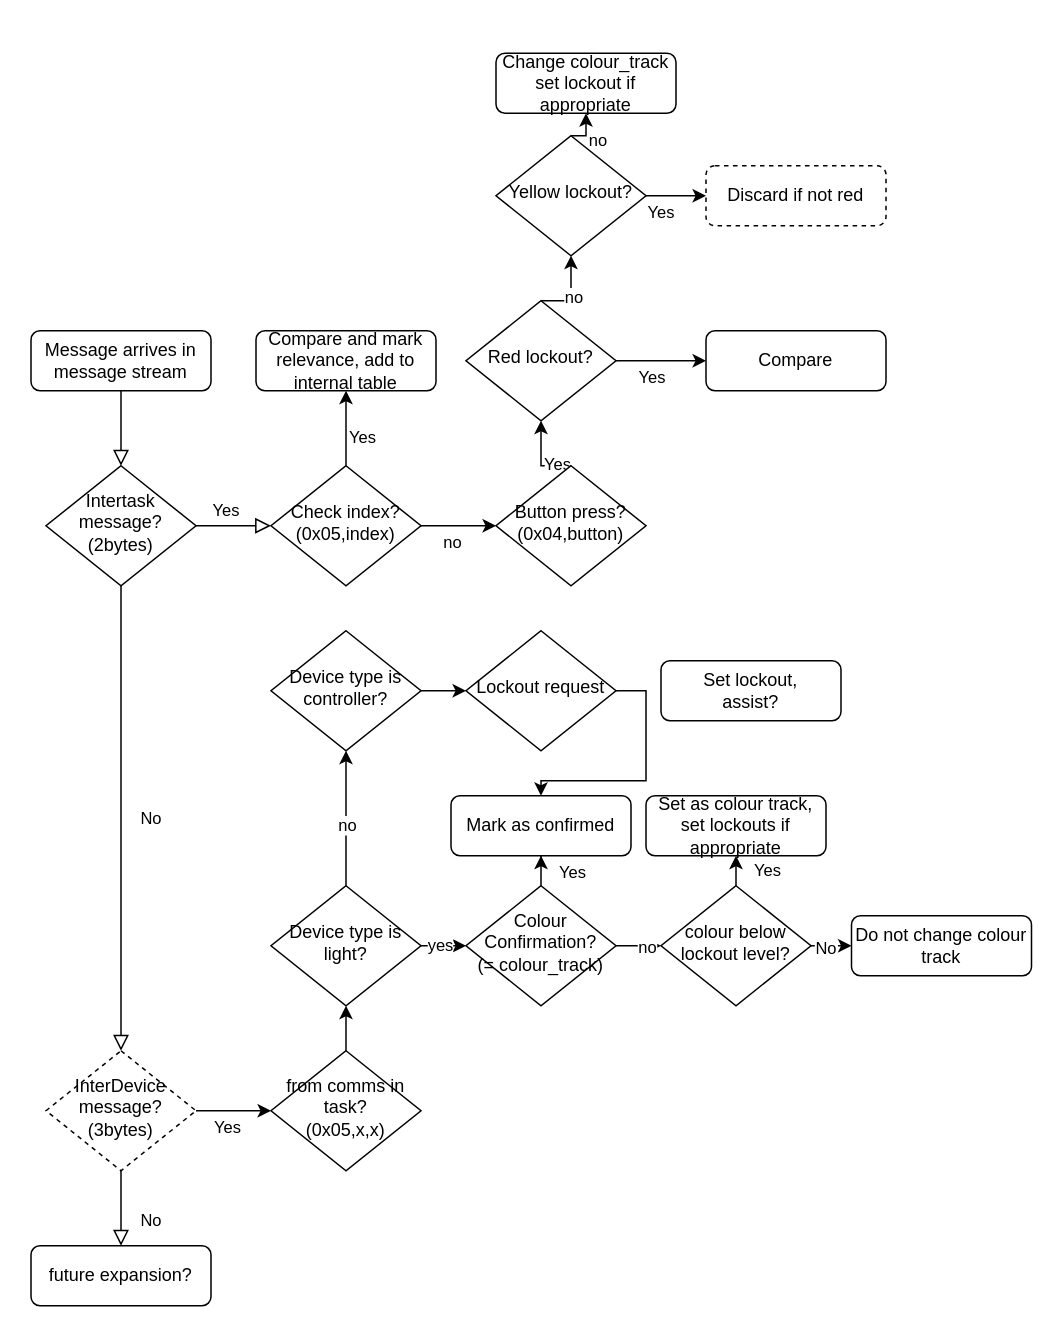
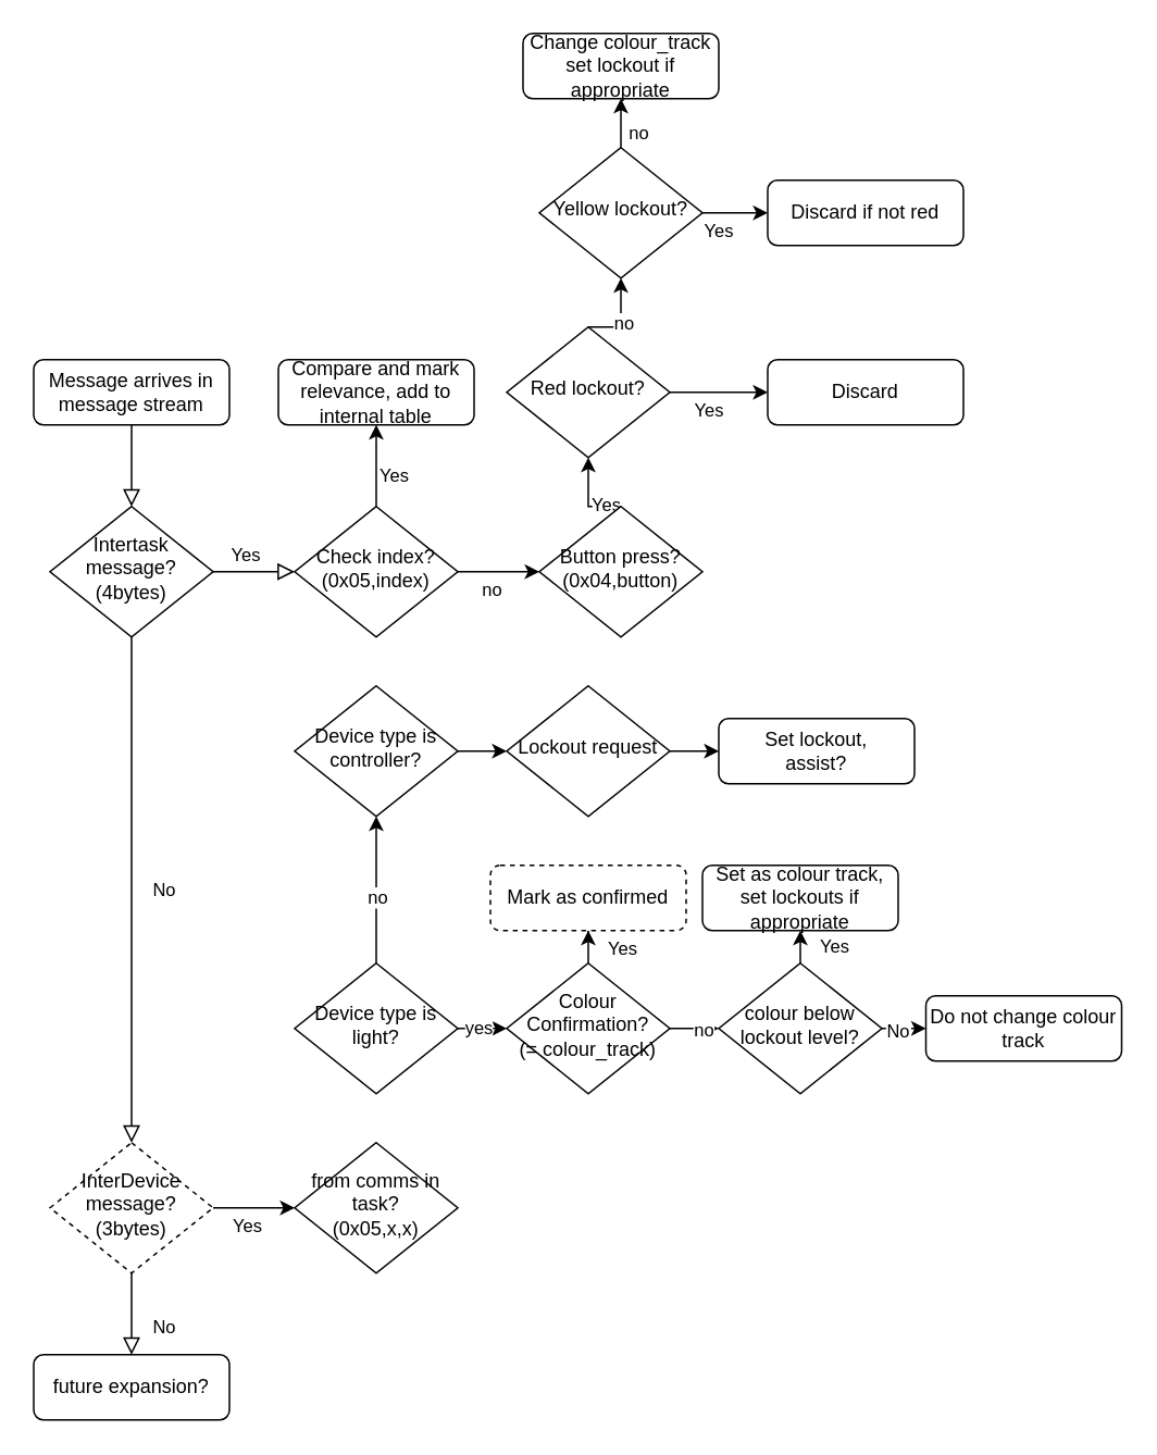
- <mxCell id="31" value="Change colour_track&lt;div&gt;set lockout if appropriate&lt;/div&gt;" style="rounded=1;whiteSpace=wrap;html=1;fontSize=12;glass=0;strokeWidth=1;shadow=0;" vertex="1" parent="1"><mxGeometry x="330" y="35" width="120" height="40" as="geometry" /></mxCell>
+ <mxCell id="31" value="Change colour_track&lt;div&gt;set lockout if appropriate&lt;/div&gt;" style="rounded=1;whiteSpace=wrap;html=1;fontSize=12;glass=0;strokeWidth=1;shadow=0;" vertex="1" parent="1"><mxGeometry x="320" y="20" width="120" height="40" as="geometry" /></mxCell>
- <mxCell id="33" value="Discard if not red" style="rounded=1;whiteSpace=wrap;html=1;fontSize=12;glass=0;strokeWidth=1;shadow=0;dashed=1;" vertex="1" parent="1"><mxGeometry x="470" y="110" width="120" height="40" as="geometry" /></mxCell>
+ <mxCell id="33" value="Discard if not red" style="rounded=1;whiteSpace=wrap;html=1;fontSize=12;glass=0;strokeWidth=1;shadow=0;" vertex="1" parent="1"><mxGeometry x="470" y="110" width="120" height="40" as="geometry" /></mxCell>
- <mxCell id="32" value="Compare" style="rounded=1;whiteSpace=wrap;html=1;fontSize=12;glass=0;strokeWidth=1;shadow=0;" vertex="1" parent="1"><mxGeometry x="470" y="220" width="120" height="40" as="geometry" /></mxCell>
+ <mxCell id="32" value="Discard" style="rounded=1;whiteSpace=wrap;html=1;fontSize=12;glass=0;strokeWidth=1;shadow=0;" vertex="1" parent="1"><mxGeometry x="470" y="220" width="120" height="40" as="geometry" /></mxCell>
- <mxCell id="6" value="Intertask message?&lt;div&gt;(2bytes)&lt;/div&gt;" style="rhombus;whiteSpace=wrap;html=1;shadow=0;fontFamily=Helvetica;fontSize=12;align=center;strokeWidth=1;spacing=6;spacingTop=-4;" parent="1" vertex="1"><mxGeometry x="30" y="310" width="100" height="80" as="geometry" /></mxCell>
+ <mxCell id="6" value="Intertask message?&lt;div&gt;(4bytes)&lt;/div&gt;" style="rhombus;whiteSpace=wrap;html=1;shadow=0;fontFamily=Helvetica;fontSize=12;align=center;strokeWidth=1;spacing=6;spacingTop=-4;" parent="1" vertex="1"><mxGeometry x="30" y="310" width="100" height="80" as="geometry" /></mxCell>
- <mxCell id="53" style="edgeStyle=orthogonalEdgeStyle;rounded=0;orthogonalLoop=1;jettySize=auto;html=1;exitX=1;exitY=0.5;exitDx=0;exitDy=0;" edge="1" parent="1" source="54" target="56"><mxGeometry relative="1" as="geometry" /></mxCell>
+ <mxCell id="53" style="edgeStyle=orthogonalEdgeStyle;rounded=0;orthogonalLoop=1;jettySize=auto;html=1;exitX=1;exitY=0.5;exitDx=0;exitDy=0;entryX=0;entryY=0.5;entryDx=0;entryDy=0;" edge="1" parent="1" source="54" target="55"><mxGeometry relative="1" as="geometry" /></mxCell>
- <mxCell id="56" value="Mark as confirmed" style="rounded=1;whiteSpace=wrap;html=1;fontSize=12;glass=0;strokeWidth=1;shadow=0;" vertex="1" parent="1"><mxGeometry x="300" y="530" width="120" height="40" as="geometry" /></mxCell>
+ <mxCell id="56" value="Mark as confirmed" style="rounded=1;whiteSpace=wrap;html=1;fontSize=12;glass=0;strokeWidth=1;shadow=0;dashed=1;" vertex="1" parent="1"><mxGeometry x="300" y="530" width="120" height="40" as="geometry" /></mxCell>
- <mxCell id="34" style="edgeStyle=orthogonalEdgeStyle;rounded=0;orthogonalLoop=1;jettySize=auto;html=1;exitX=0.5;exitY=0;exitDx=0;exitDy=0;entryX=0.5;entryY=1;entryDx=0;entryDy=0;" edge="1" parent="1" source="35" target="40"><mxGeometry relative="1" as="geometry" /></mxCell>
